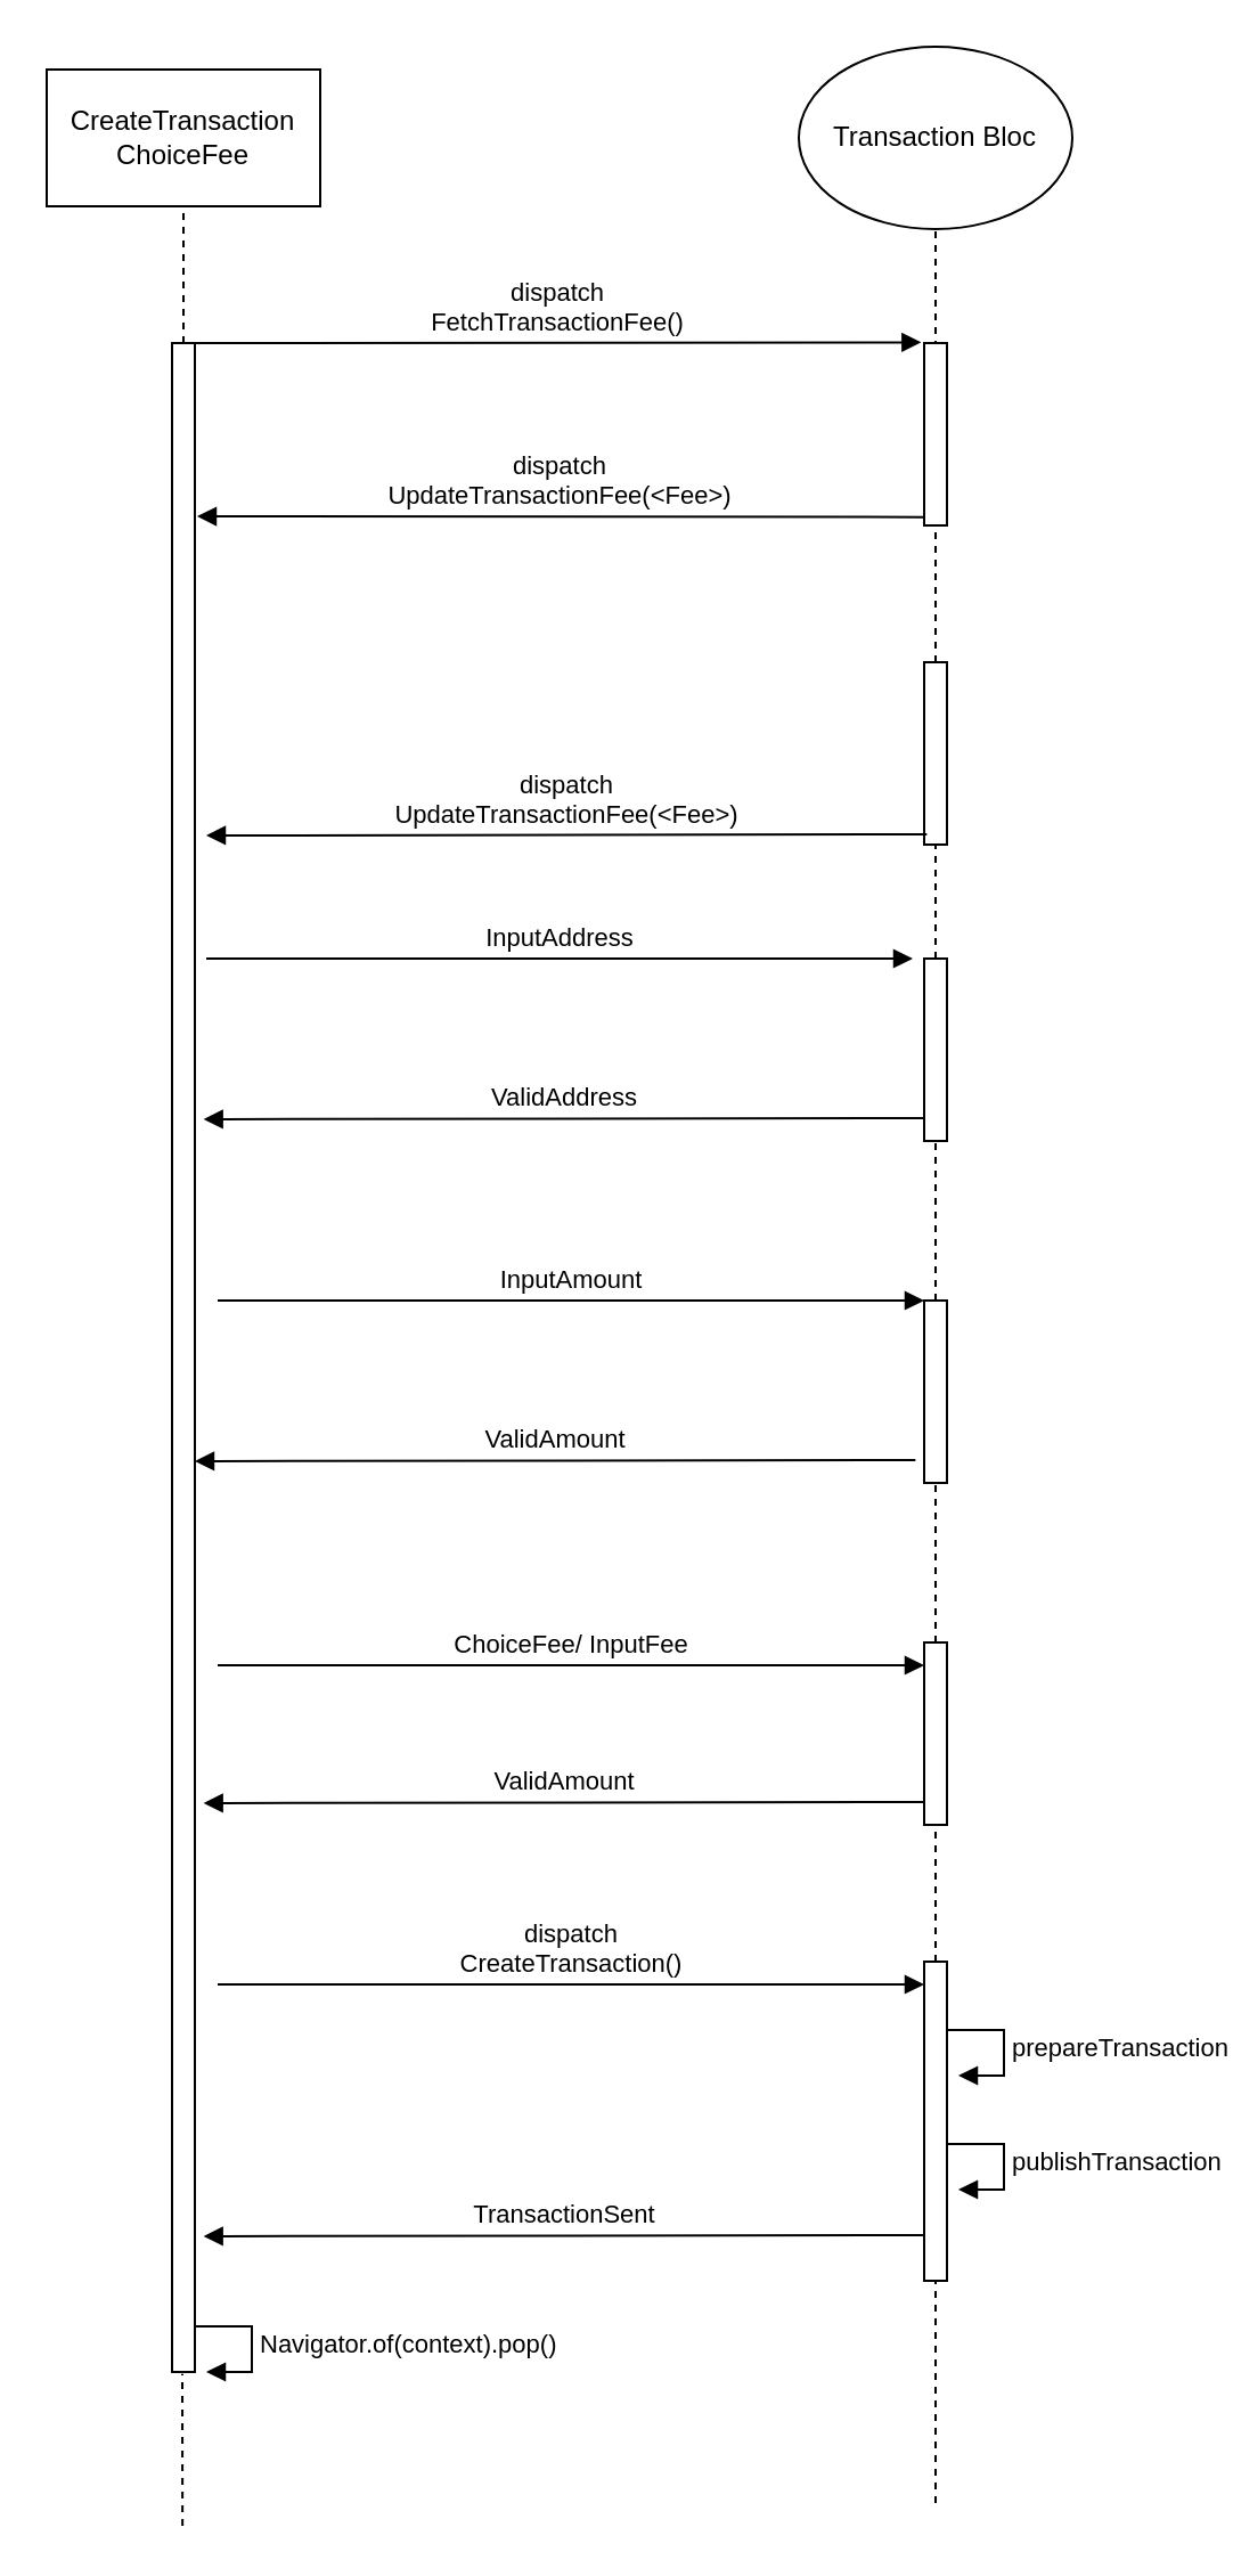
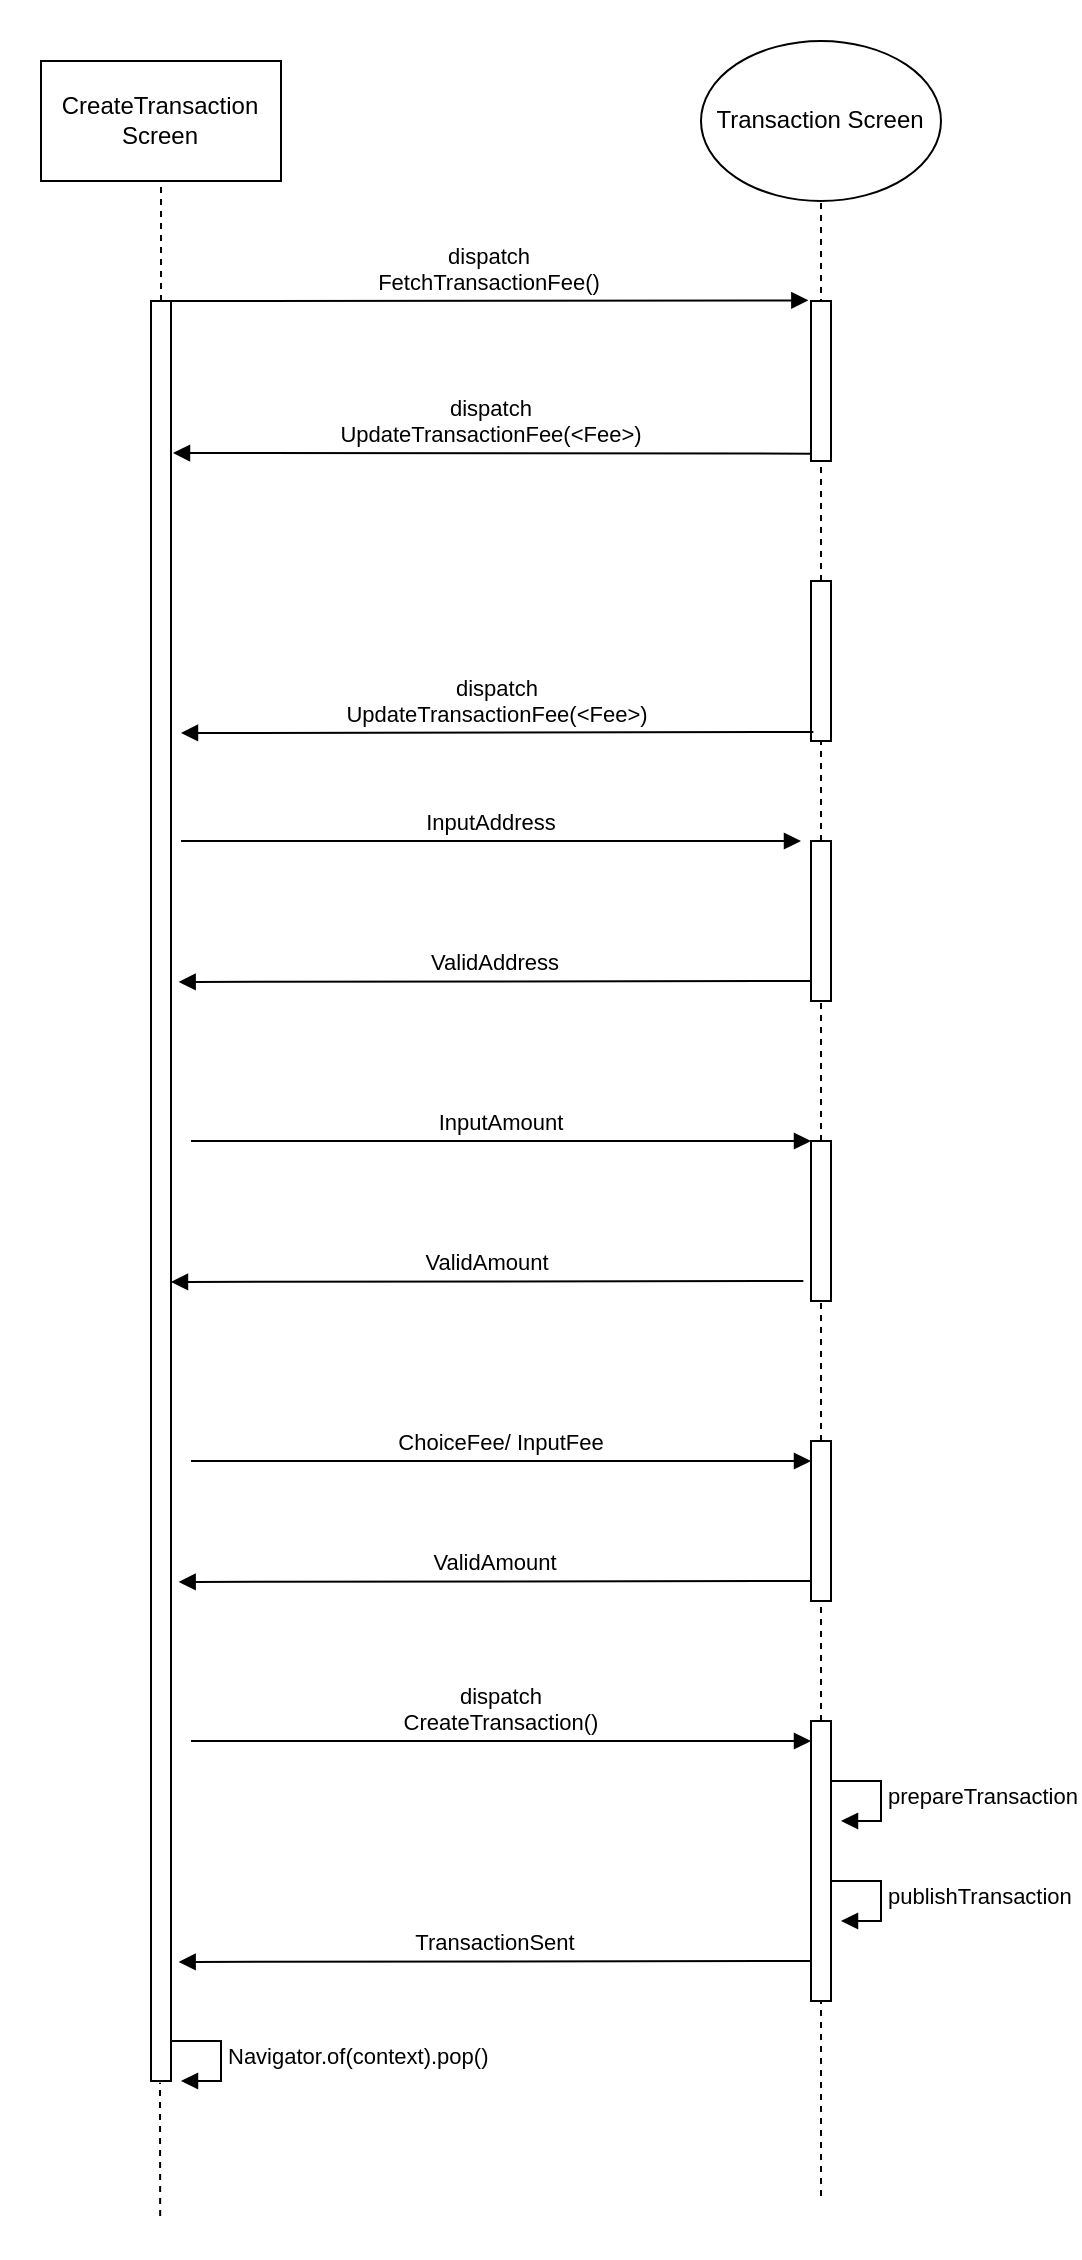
- <mxCell id="2" value="CreateTransaction ChoiceFee" style="rounded=0;whiteSpace=wrap;html=1;" vertex="1" parent="1"><mxGeometry x="20" y="30" width="120" height="60" as="geometry" /></mxCell>
+ <mxCell id="2" value="CreateTransaction Screen" style="rounded=0;whiteSpace=wrap;html=1;" vertex="1" parent="1"><mxGeometry x="20" y="30" width="120" height="60" as="geometry" /></mxCell>
- <mxCell id="3" value="Transaction Bloc" style="ellipse;whiteSpace=wrap;html=1;" vertex="1" parent="1"><mxGeometry x="350" y="20" width="120" height="80" as="geometry" /></mxCell>
+ <mxCell id="3" value="Transaction Screen" style="ellipse;whiteSpace=wrap;html=1;" vertex="1" parent="1"><mxGeometry x="350" y="20" width="120" height="80" as="geometry" /></mxCell>
